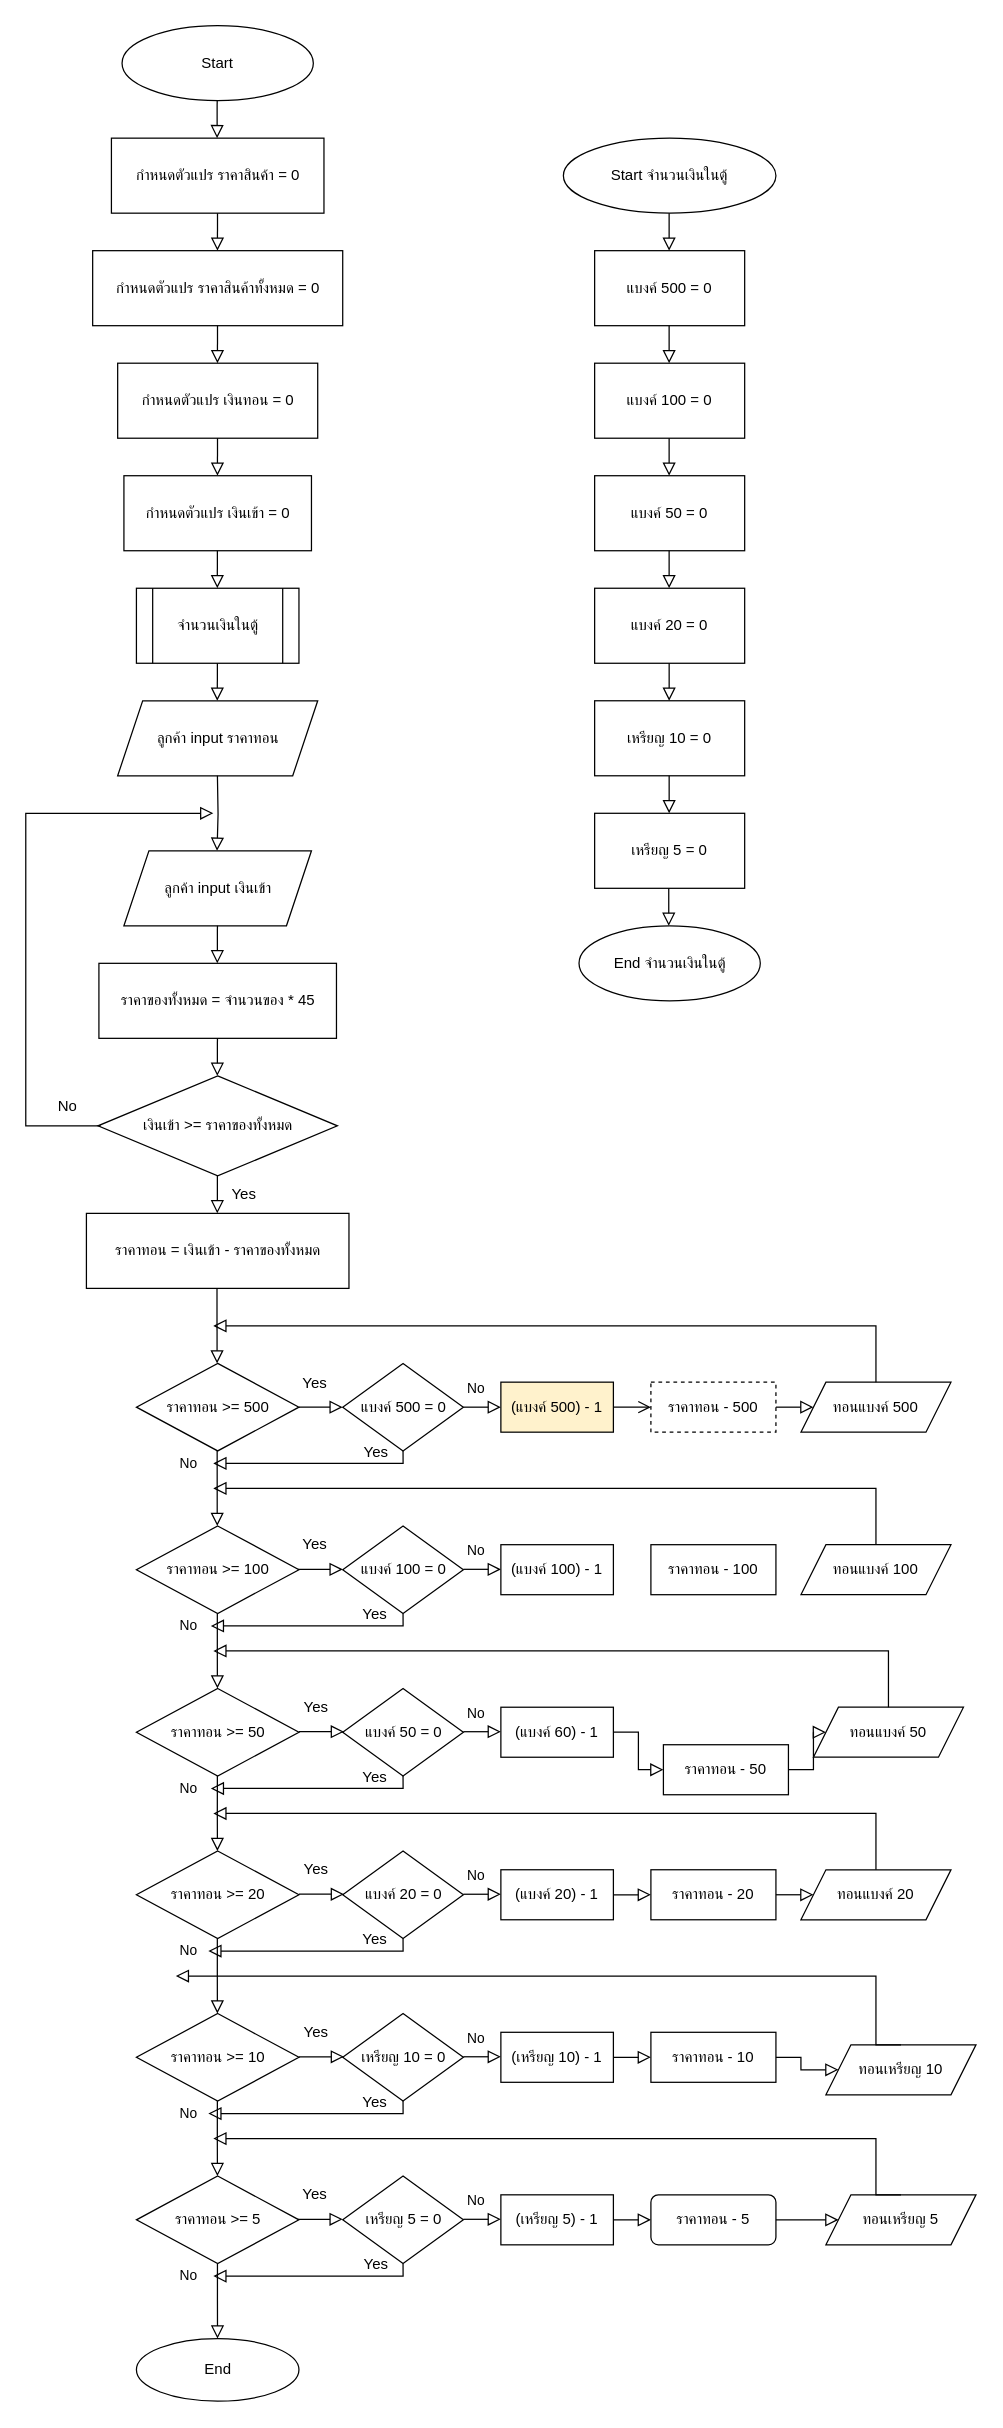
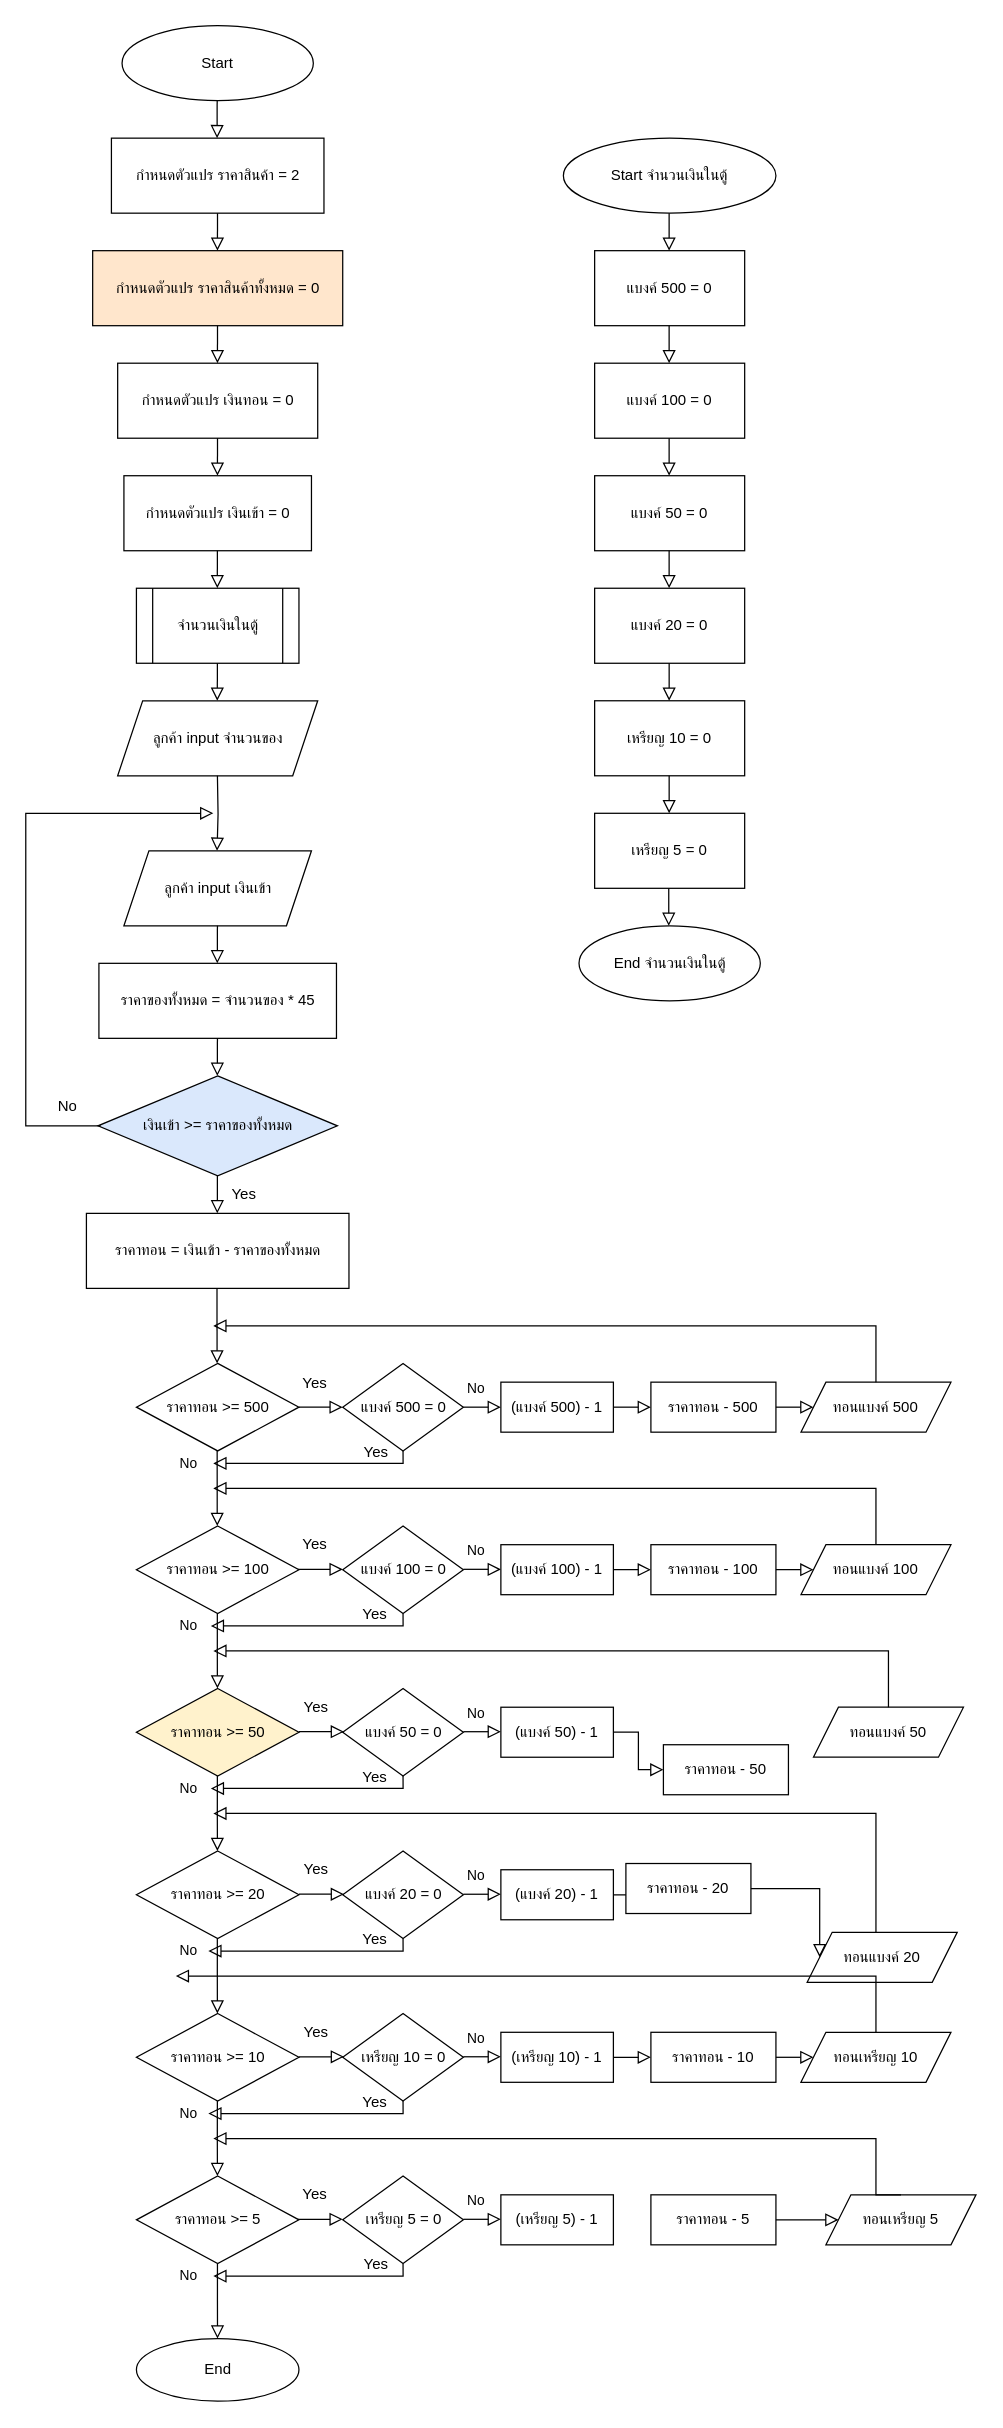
- <mxCell id="9" value="กำหนดตัวแปร ราคาสินค้า = 0" style="rounded=0;whiteSpace=wrap;html=1;" vertex="1" parent="1"><mxGeometry x="88.5" y="110" width="170" height="60" as="geometry" /></mxCell>
+ <mxCell id="9" value="กำหนดตัวแปร ราคาสินค้า = 2" style="rounded=0;whiteSpace=wrap;html=1;" vertex="1" parent="1"><mxGeometry x="88.5" y="110" width="170" height="60" as="geometry" /></mxCell>
- <mxCell id="11" value="กำหนดตัวแปร ราคาสินค้าทั้งหมด = 0" style="rounded=0;whiteSpace=wrap;html=1;" vertex="1" parent="1"><mxGeometry x="73.5" y="200" width="200" height="60" as="geometry" /></mxCell>
+ <mxCell id="11" value="กำหนดตัวแปร ราคาสินค้าทั้งหมด = 0" style="rounded=0;whiteSpace=wrap;html=1;fillColor=#ffe6cc;" vertex="1" parent="1"><mxGeometry x="73.5" y="200" width="200" height="60" as="geometry" /></mxCell>
- <mxCell id="19" value="ลูกค้า input ราคาทอน" style="shape=parallelogram;perimeter=parallelogramPerimeter;whiteSpace=wrap;html=1;fixedSize=1;" vertex="1" parent="1"><mxGeometry x="93.5" y="560" width="160" height="60" as="geometry" /></mxCell>
+ <mxCell id="19" value="ลูกค้า input จำนวนของ" style="shape=parallelogram;perimeter=parallelogramPerimeter;whiteSpace=wrap;html=1;fixedSize=1;" vertex="1" parent="1"><mxGeometry x="93.5" y="560" width="160" height="60" as="geometry" /></mxCell>
- <mxCell id="25" value="เงินเข้า &amp;gt;= ราคาของทั้งหมด" style="rhombus;whiteSpace=wrap;html=1;" vertex="1" parent="1"><mxGeometry x="77.75" y="860" width="191.5" height="80" as="geometry" /></mxCell>
+ <mxCell id="25" value="เงินเข้า &amp;gt;= ราคาของทั้งหมด" style="rhombus;whiteSpace=wrap;html=1;fillColor=#dae8fc;" vertex="1" parent="1"><mxGeometry x="77.75" y="860" width="191.5" height="80" as="geometry" /></mxCell>
- <mxCell id="32" value="(แบงค์ 500) - 1" style="rounded=0;whiteSpace=wrap;html=1;fillColor=#fff2cc;" vertex="1" parent="1"><mxGeometry x="400" y="1105" width="90" height="40" as="geometry" /></mxCell>
+ <mxCell id="32" value="(แบงค์ 500) - 1" style="rounded=0;whiteSpace=wrap;html=1;" vertex="1" parent="1"><mxGeometry x="400" y="1105" width="90" height="40" as="geometry" /></mxCell>
- <mxCell id="33" value="" style="rounded=0;html=1;jettySize=auto;orthogonalLoop=1;fontSize=11;endArrow=open;endFill=0;endSize=8;strokeWidth=1;shadow=0;labelBackgroundColor=none;edgeStyle=orthogonalEdgeStyle;exitX=1;exitY=0.5;exitDx=0;exitDy=0;entryX=0;entryY=0.5;entryDx=0;entryDy=0;" edge="1" parent="1" source="32" target="34"><mxGeometry relative="1" as="geometry"><mxPoint x="560" y="1125" as="sourcePoint" /><mxPoint x="700" y="1810" as="targetPoint" /><Array as="points" /></mxGeometry></mxCell>
+ <mxCell id="33" value="" style="rounded=0;html=1;jettySize=auto;orthogonalLoop=1;fontSize=11;endArrow=block;endFill=0;endSize=8;strokeWidth=1;shadow=0;labelBackgroundColor=none;edgeStyle=orthogonalEdgeStyle;exitX=1;exitY=0.5;exitDx=0;exitDy=0;entryX=0;entryY=0.5;entryDx=0;entryDy=0;" edge="1" parent="1" source="32" target="34"><mxGeometry relative="1" as="geometry"><mxPoint x="560" y="1125" as="sourcePoint" /><mxPoint x="700" y="1810" as="targetPoint" /><Array as="points" /></mxGeometry></mxCell>
- <mxCell id="34" value="ราคาทอน - 500" style="rounded=0;whiteSpace=wrap;html=1;dashed=1;" vertex="1" parent="1"><mxGeometry x="520" y="1105" width="100" height="40" as="geometry" /></mxCell>
+ <mxCell id="34" value="ราคาทอน - 500" style="rounded=0;whiteSpace=wrap;html=1;" vertex="1" parent="1"><mxGeometry x="520" y="1105" width="100" height="40" as="geometry" /></mxCell>
+ <mxCell id="54" value="" style="rounded=0;html=1;jettySize=auto;orthogonalLoop=1;fontSize=11;endArrow=block;endFill=0;endSize=8;strokeWidth=1;shadow=0;labelBackgroundColor=none;edgeStyle=orthogonalEdgeStyle;exitX=1;exitY=0.5;exitDx=0;exitDy=0;" edge="1" parent="1" source="53" target="55"><mxGeometry relative="1" as="geometry"><mxPoint x="520" y="1254.7" as="sourcePoint" /><mxPoint x="550" y="1254.7" as="targetPoint" /><Array as="points" /></mxGeometry></mxCell>
+ <mxCell id="56" value="" style="rounded=0;html=1;jettySize=auto;orthogonalLoop=1;fontSize=11;endArrow=block;endFill=0;endSize=8;strokeWidth=1;shadow=0;labelBackgroundColor=none;edgeStyle=orthogonalEdgeStyle;exitX=1;exitY=0.5;exitDx=0;exitDy=0;" edge="1" parent="1" source="55" target="57"><mxGeometry relative="1" as="geometry"><mxPoint x="650" y="1254.7" as="sourcePoint" /><mxPoint x="680" y="1254.7" as="targetPoint" /><Array as="points" /></mxGeometry></mxCell>
- <mxCell id="40" value="ราคาทอน &amp;gt;= 50" style="rhombus;whiteSpace=wrap;html=1;" vertex="1" parent="1"><mxGeometry x="108.5" y="1350" width="130" height="70" as="geometry" /></mxCell>
+ <mxCell id="40" value="ราคาทอน &amp;gt;= 50" style="rhombus;whiteSpace=wrap;html=1;fillColor=#fff2cc;" vertex="1" parent="1"><mxGeometry x="108.5" y="1350" width="130" height="70" as="geometry" /></mxCell>
- <mxCell id="75" value="(แบงค์ 60) - 1" style="rounded=0;whiteSpace=wrap;html=1;" vertex="1" parent="1"><mxGeometry x="400" y="1365" width="90" height="40" as="geometry" /></mxCell>
+ <mxCell id="75" value="(แบงค์ 50) - 1" style="rounded=0;whiteSpace=wrap;html=1;" vertex="1" parent="1"><mxGeometry x="400" y="1365" width="90" height="40" as="geometry" /></mxCell>
- <mxCell id="86" value="" style="rounded=0;html=1;jettySize=auto;orthogonalLoop=1;fontSize=11;endArrow=block;endFill=0;endSize=8;strokeWidth=1;shadow=0;labelBackgroundColor=none;edgeStyle=orthogonalEdgeStyle;entryX=0;entryY=0.5;entryDx=0;entryDy=0;" edge="1" parent="1" source="83" target="91"><mxGeometry relative="1" as="geometry"><mxPoint x="650" y="1384.58" as="sourcePoint" /><mxPoint x="680" y="1384.58" as="targetPoint" /><Array as="points" /></mxGeometry></mxCell>
- <mxCell id="84" value="ราคาทอน - 20" style="rounded=0;whiteSpace=wrap;html=1;" vertex="1" parent="1"><mxGeometry x="520" y="1495" width="100" height="40" as="geometry" /></mxCell>
+ <mxCell id="84" value="ราคาทอน - 20" style="rounded=0;whiteSpace=wrap;html=1;" vertex="1" parent="1"><mxGeometry x="500" y="1490" width="100" height="40" as="geometry" /></mxCell>
- <mxCell id="92" value="ทอนแบงค์ 20" style="shape=parallelogram;perimeter=parallelogramPerimeter;whiteSpace=wrap;html=1;fixedSize=1;" vertex="1" parent="1"><mxGeometry x="640" y="1495" width="120" height="40" as="geometry" /></mxCell>
+ <mxCell id="92" value="ทอนแบงค์ 20" style="shape=parallelogram;perimeter=parallelogramPerimeter;whiteSpace=wrap;html=1;fixedSize=1;" vertex="1" parent="1"><mxGeometry x="645" y="1545" width="120" height="40" as="geometry" /></mxCell>
- <mxCell id="93" value="ทอนเหรียญ 10" style="shape=parallelogram;perimeter=parallelogramPerimeter;whiteSpace=wrap;html=1;fixedSize=1;" vertex="1" parent="1"><mxGeometry x="660" y="1635" width="120" height="40" as="geometry" /></mxCell>
+ <mxCell id="93" value="ทอนเหรียญ 10" style="shape=parallelogram;perimeter=parallelogramPerimeter;whiteSpace=wrap;html=1;fixedSize=1;" vertex="1" parent="1"><mxGeometry x="640" y="1625" width="120" height="40" as="geometry" /></mxCell>
- <mxCell id="82" value="" style="rounded=0;html=1;jettySize=auto;orthogonalLoop=1;fontSize=11;endArrow=block;endFill=0;endSize=8;strokeWidth=1;shadow=0;labelBackgroundColor=none;edgeStyle=orthogonalEdgeStyle;exitX=1;exitY=0.5;exitDx=0;exitDy=0;" edge="1" parent="1" source="78" target="89"><mxGeometry relative="1" as="geometry"><mxPoint x="520" y="1774.58" as="sourcePoint" /><mxPoint x="550" y="1774.58" as="targetPoint" /><Array as="points" /></mxGeometry></mxCell>
- <mxCell id="89" value="ราคาทอน - 5" style="whiteSpace=wrap;html=1;rounded=1;" vertex="1" parent="1"><mxGeometry x="520" y="1755" width="100" height="40" as="geometry" /></mxCell>
+ <mxCell id="89" value="ราคาทอน - 5" style="rounded=0;whiteSpace=wrap;html=1;" vertex="1" parent="1"><mxGeometry x="520" y="1755" width="100" height="40" as="geometry" /></mxCell>
